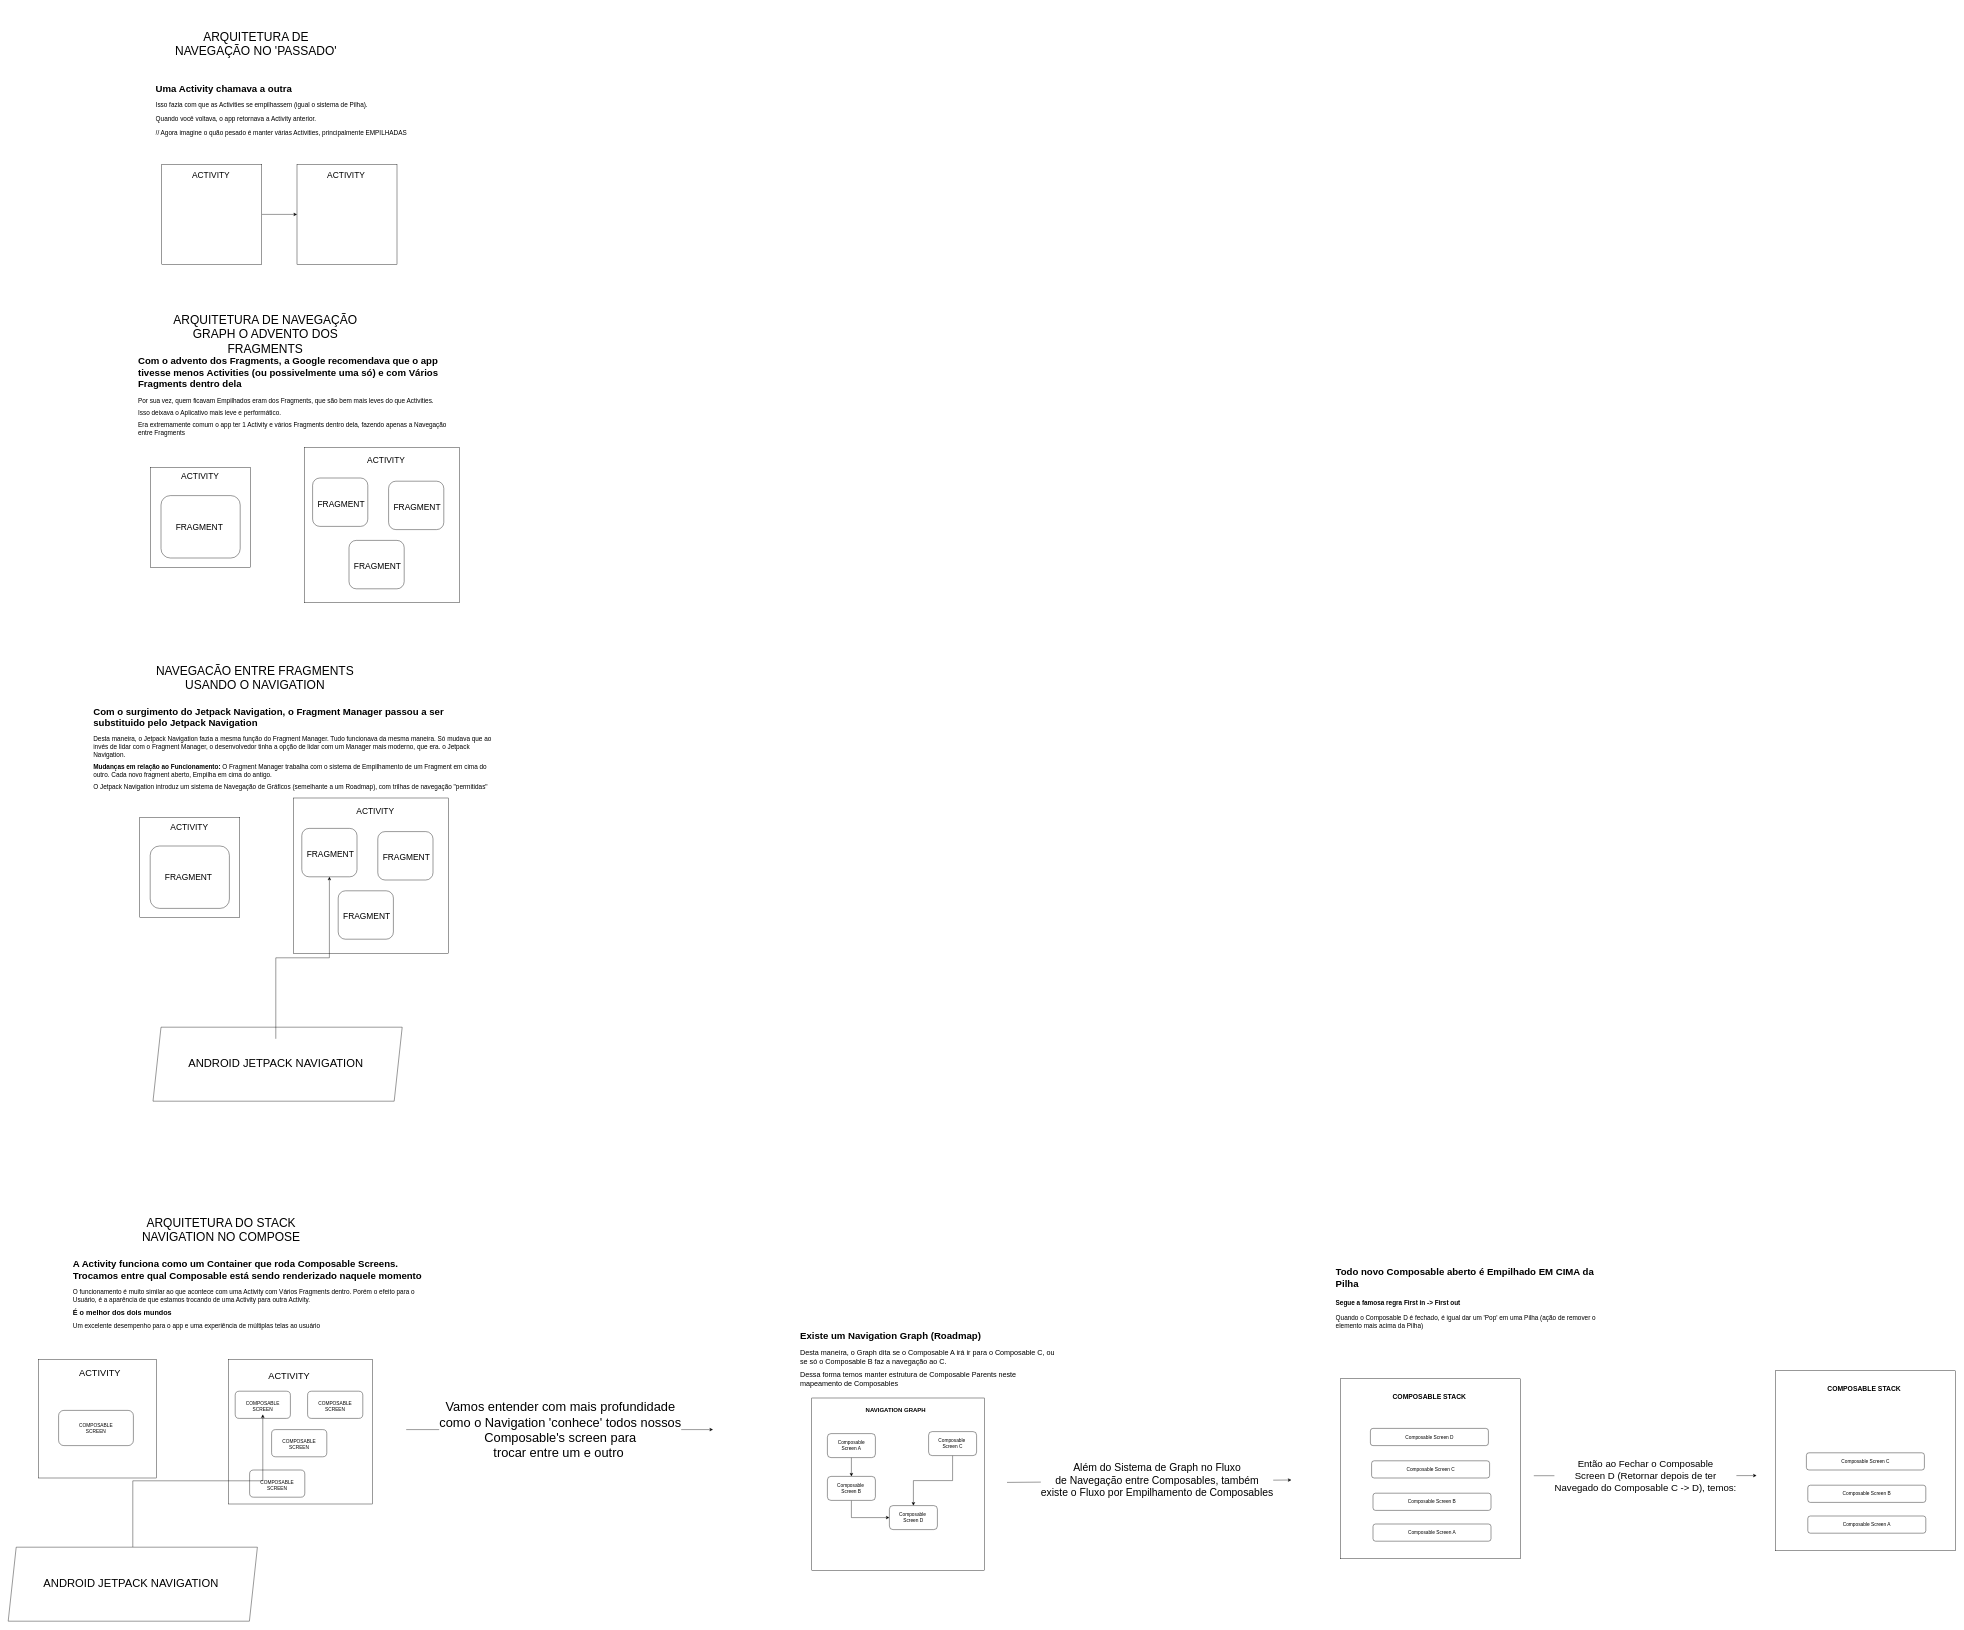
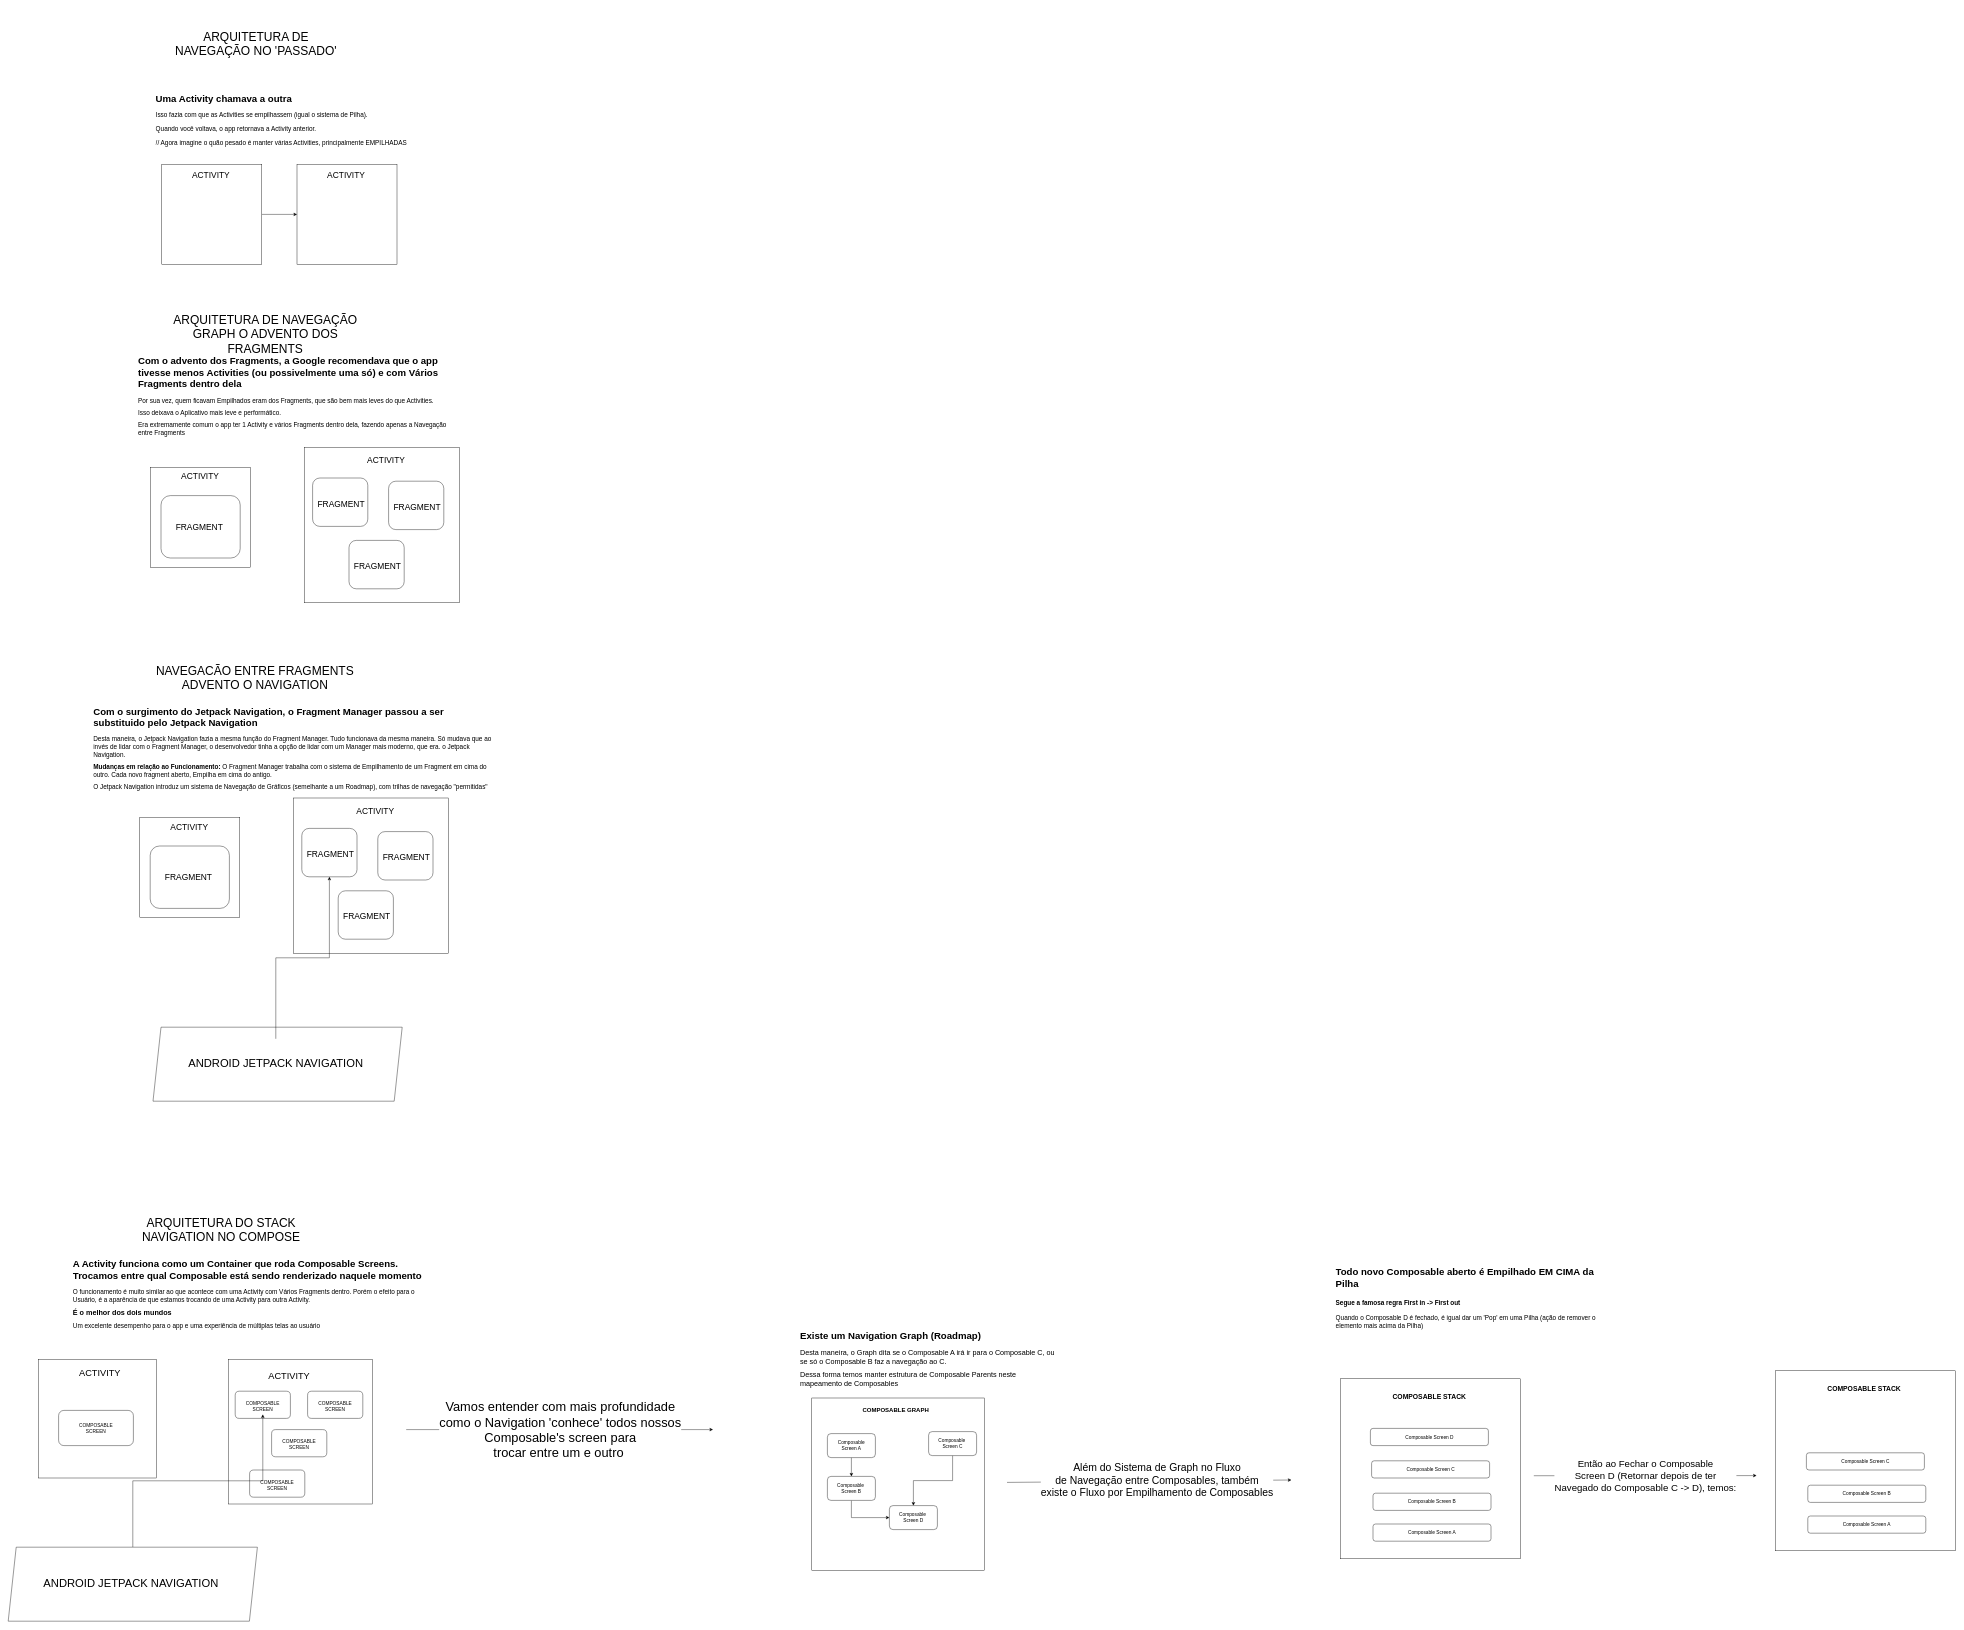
- <mxCell id="14" value="&lt;h1&gt;Uma Activity chamava a outra&lt;/h1&gt;&lt;p style=&quot;font-size: 16px;&quot;&gt;&lt;font style=&quot;font-size: 16px;&quot;&gt;Isso fazia com que as Activities se empilhassem (igual o sistema de Pilha).&amp;nbsp;&lt;/font&gt;&lt;/p&gt;&lt;p style=&quot;font-size: 16px;&quot;&gt;&lt;font style=&quot;font-size: 16px;&quot;&gt;Quando você voltava, o app retornava a Activity anterior.&lt;/font&gt;&lt;/p&gt;&lt;p style=&quot;font-size: 16px;&quot;&gt;&lt;font style=&quot;font-size: 16px;&quot;&gt;// Agora imagine o quão pesado é manter várias Activities, principalmente EMPILHADAS&lt;/font&gt;&lt;/p&gt;" style="text;html=1;strokeColor=none;fillColor=none;spacing=5;spacingTop=-20;whiteSpace=wrap;overflow=hidden;rounded=0;" vertex="1" parent="1"><mxGeometry x="384" y="202" width="784.5" height="158" as="geometry" /></mxCell>
+ <mxCell id="14" value="&lt;h1&gt;Uma Activity chamava a outra&lt;/h1&gt;&lt;p style=&quot;font-size: 16px;&quot;&gt;&lt;font style=&quot;font-size: 16px;&quot;&gt;Isso fazia com que as Activities se empilhassem (igual o sistema de Pilha).&amp;nbsp;&lt;/font&gt;&lt;/p&gt;&lt;p style=&quot;font-size: 16px;&quot;&gt;&lt;font style=&quot;font-size: 16px;&quot;&gt;Quando você voltava, o app retornava a Activity anterior.&lt;/font&gt;&lt;/p&gt;&lt;p style=&quot;font-size: 16px;&quot;&gt;&lt;font style=&quot;font-size: 16px;&quot;&gt;// Agora imagine o quão pesado é manter várias Activities, principalmente EMPILHADAS&lt;/font&gt;&lt;/p&gt;" style="text;html=1;strokeColor=none;fillColor=none;spacing=5;spacingTop=-20;whiteSpace=wrap;overflow=hidden;rounded=0;" vertex="1" parent="1"><mxGeometry x="384" y="227" width="784.5" height="158" as="geometry" /></mxCell>
- <mxCell id="25" value="&lt;font style=&quot;font-size: 30px;&quot;&gt;NAVEGACÃO ENTRE FRAGMENTS USANDO O NAVIGATION&lt;/font&gt;" style="text;html=1;strokeColor=none;fillColor=none;align=center;verticalAlign=middle;whiteSpace=wrap;rounded=0;" vertex="1" parent="1"><mxGeometry x="369.5" y="1605" width="534" height="176" as="geometry" /></mxCell>
+ <mxCell id="25" value="&lt;font style=&quot;font-size: 30px;&quot;&gt;NAVEGACÃO ENTRE FRAGMENTS ADVENTO O NAVIGATION&lt;/font&gt;" style="text;html=1;strokeColor=none;fillColor=none;align=center;verticalAlign=middle;whiteSpace=wrap;rounded=0;" vertex="1" parent="1"><mxGeometry x="369.5" y="1605" width="534" height="176" as="geometry" /></mxCell>
- <mxCell id="70" value="&lt;font style=&quot;font-size: 15px;&quot;&gt;&lt;b&gt;NAVIGATION GRAPH&lt;/b&gt;&lt;/font&gt;" style="text;html=1;strokeColor=none;fillColor=none;align=center;verticalAlign=middle;whiteSpace=wrap;rounded=0;" vertex="1" parent="1"><mxGeometry x="2068" y="3508" width="342" height="30" as="geometry" /></mxCell>
+ <mxCell id="70" value="&lt;font style=&quot;font-size: 15px;&quot;&gt;&lt;b&gt;COMPOSABLE GRAPH&lt;/b&gt;&lt;/font&gt;" style="text;html=1;strokeColor=none;fillColor=none;align=center;verticalAlign=middle;whiteSpace=wrap;rounded=0;" vertex="1" parent="1"><mxGeometry x="2068" y="3508" width="342" height="30" as="geometry" /></mxCell>
